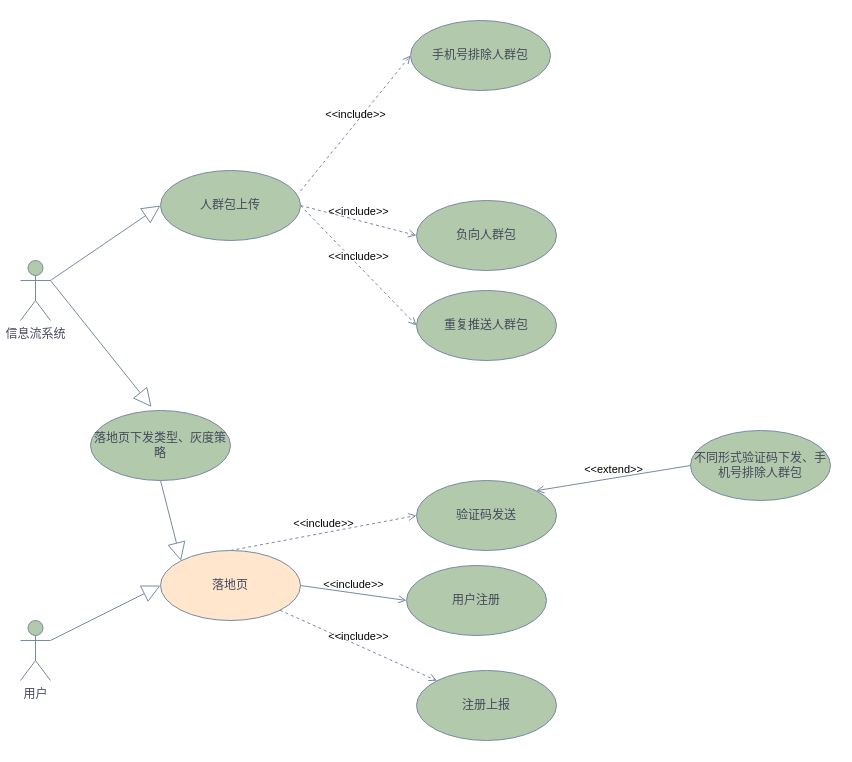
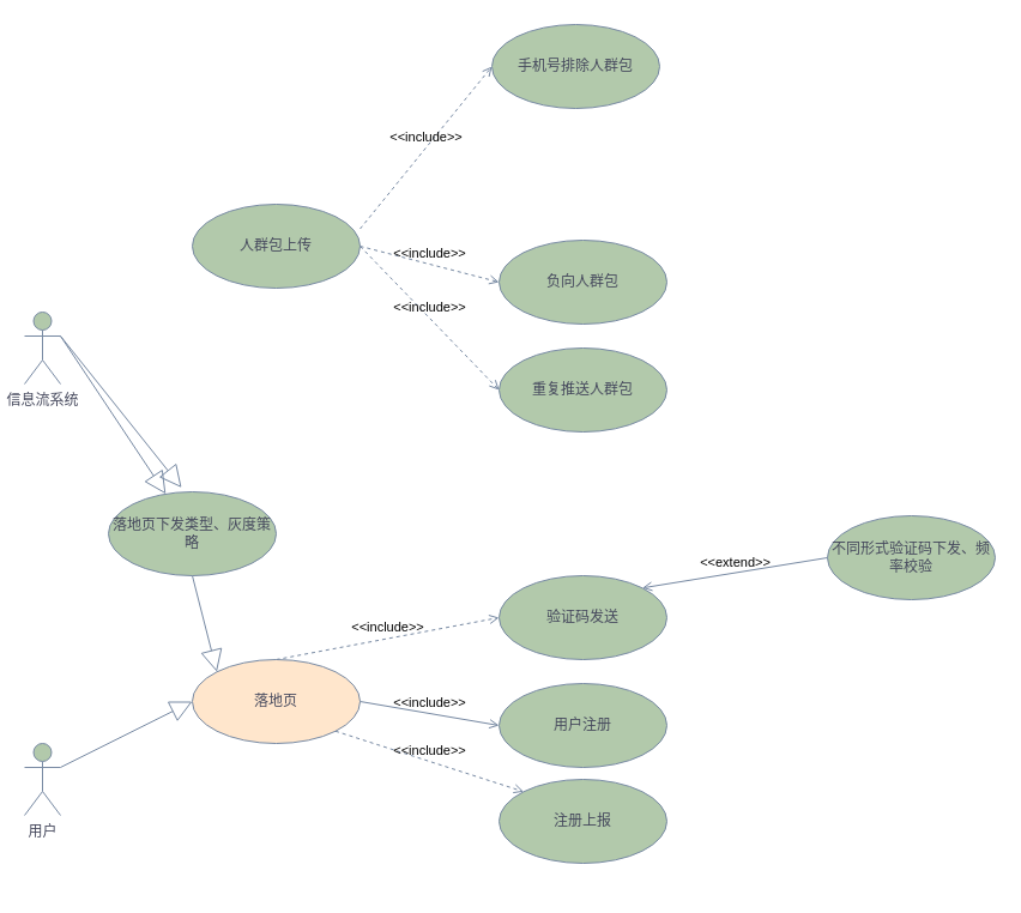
- <mxCell id="6" value="" style="endArrow=block;endSize=16;endFill=0;html=1;rounded=0;entryX=0;entryY=0.5;entryDx=0;entryDy=0;exitX=1;exitY=0.333;exitDx=0;exitDy=0;exitPerimeter=0;labelBackgroundColor=none;strokeColor=#788AA3;fontColor=default;" edge="1" parent="1" source="4" target="5"><mxGeometry width="160" relative="1" as="geometry"><mxPoint x="120" y="350" as="sourcePoint" /><mxPoint x="280" y="350" as="targetPoint" /></mxGeometry></mxCell>
+ <mxCell id="6" value="" style="endArrow=block;endSize=16;endFill=0;html=1;rounded=0;exitX=1;exitY=0.333;exitDx=0;exitDy=0;exitPerimeter=0;labelBackgroundColor=none;strokeColor=#788AA3;fontColor=default;" edge="1" parent="1" source="4" target="22"><mxGeometry width="160" relative="1" as="geometry"><mxPoint x="120" y="350" as="sourcePoint" /><mxPoint x="280" y="350" as="targetPoint" /></mxGeometry></mxCell>
- <mxCell id="16" value="不同形式验证码下发、手机号排除人群包" style="ellipse;whiteSpace=wrap;html=1;labelBackgroundColor=none;fillColor=#B2C9AB;strokeColor=#788AA3;fontColor=#46495D;" vertex="1" parent="1"><mxGeometry x="690" y="430" width="140" height="70" as="geometry" /></mxCell>
+ <mxCell id="16" value="不同形式验证码下发、频率校验" style="ellipse;whiteSpace=wrap;html=1;labelBackgroundColor=none;fillColor=#B2C9AB;strokeColor=#788AA3;fontColor=#46495D;" vertex="1" parent="1"><mxGeometry x="690" y="430" width="140" height="70" as="geometry" /></mxCell>
- <mxCell id="15" value="用户注册" style="ellipse;whiteSpace=wrap;html=1;labelBackgroundColor=none;fillColor=#B2C9AB;strokeColor=#788AA3;fontColor=#46495D;" vertex="1" parent="1"><mxGeometry x="406" y="565" width="140" height="70" as="geometry" /></mxCell>
+ <mxCell id="15" value="用户注册" style="ellipse;whiteSpace=wrap;html=1;labelBackgroundColor=none;fillColor=#B2C9AB;strokeColor=#788AA3;fontColor=#46495D;" vertex="1" parent="1"><mxGeometry x="416" y="570" width="140" height="70" as="geometry" /></mxCell>
- <mxCell id="20" value="注册上报" style="ellipse;whiteSpace=wrap;html=1;labelBackgroundColor=none;fillColor=#B2C9AB;strokeColor=#788AA3;fontColor=#46495D;" vertex="1" parent="1"><mxGeometry x="416" y="670" width="140" height="70" as="geometry" /></mxCell>
+ <mxCell id="20" value="注册上报" style="ellipse;whiteSpace=wrap;html=1;labelBackgroundColor=none;fillColor=#B2C9AB;strokeColor=#788AA3;fontColor=#46495D;" vertex="1" parent="1"><mxGeometry x="416" y="650" width="140" height="70" as="geometry" /></mxCell>
